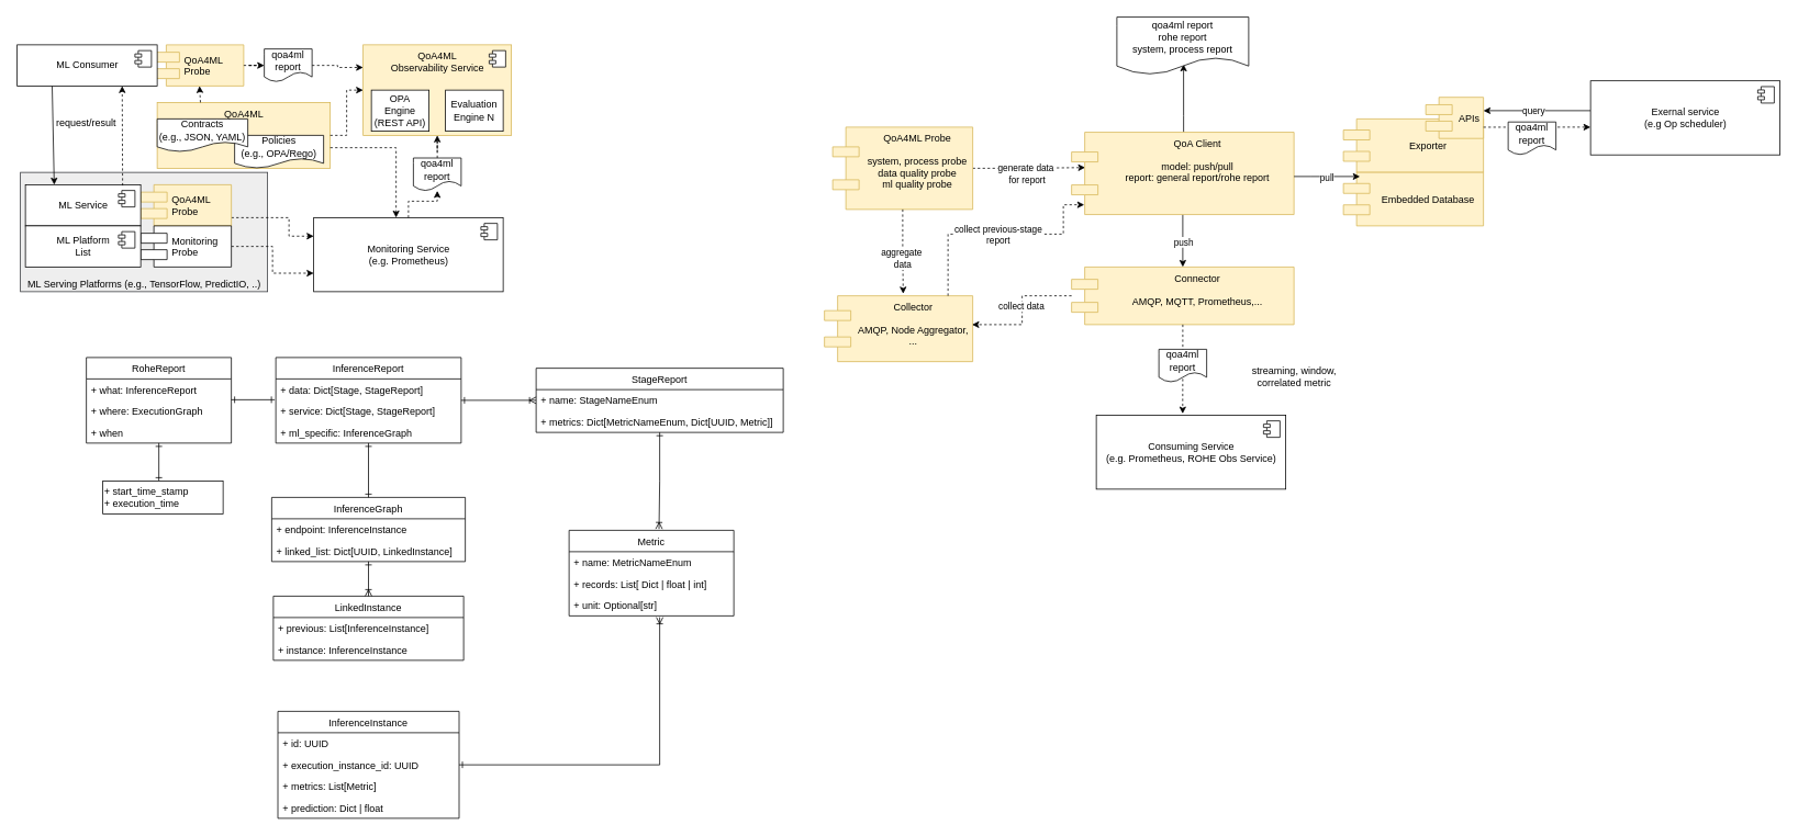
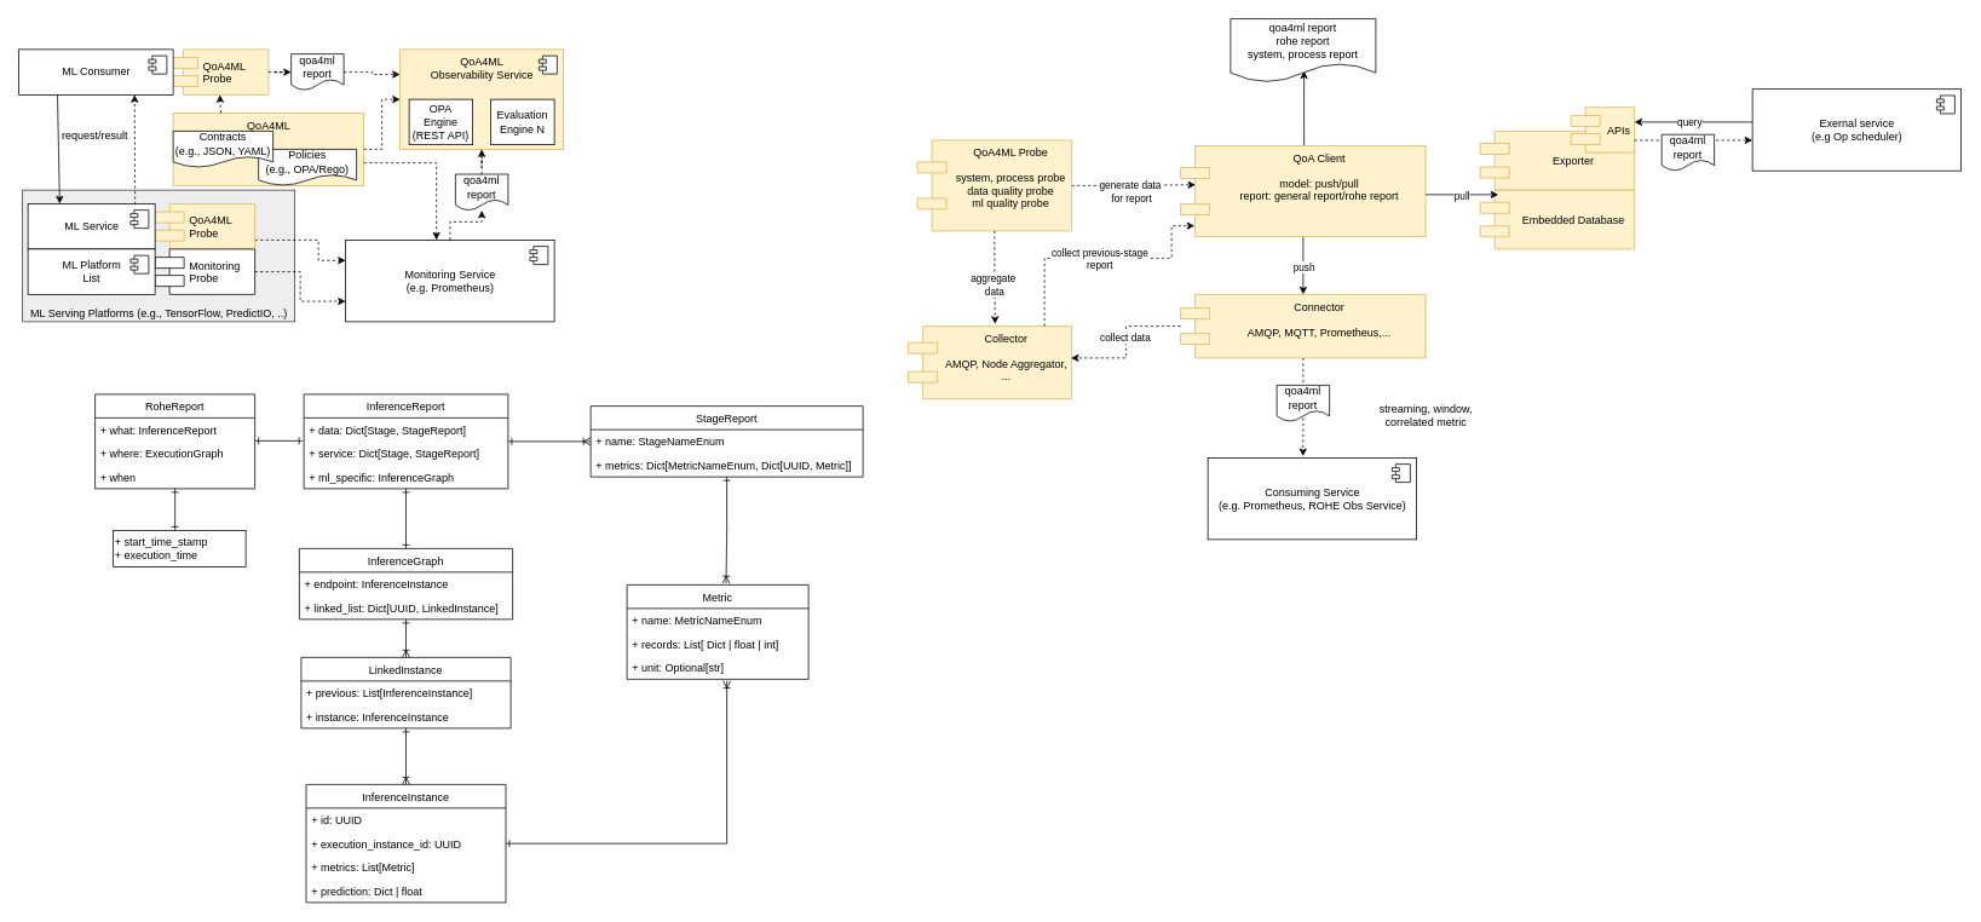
+ <mxCell id="52" style="edgeStyle=orthogonalEdgeStyle;rounded=0;orthogonalLoop=1;jettySize=auto;html=1;entryX=0.5;entryY=0;entryDx=0;entryDy=0;startArrow=ERone;startFill=0;endArrow=ERoneToMany;endFill=0;" parent="1" source="53" target="56" edge="1"><mxGeometry relative="1" as="geometry" /></mxCell>
